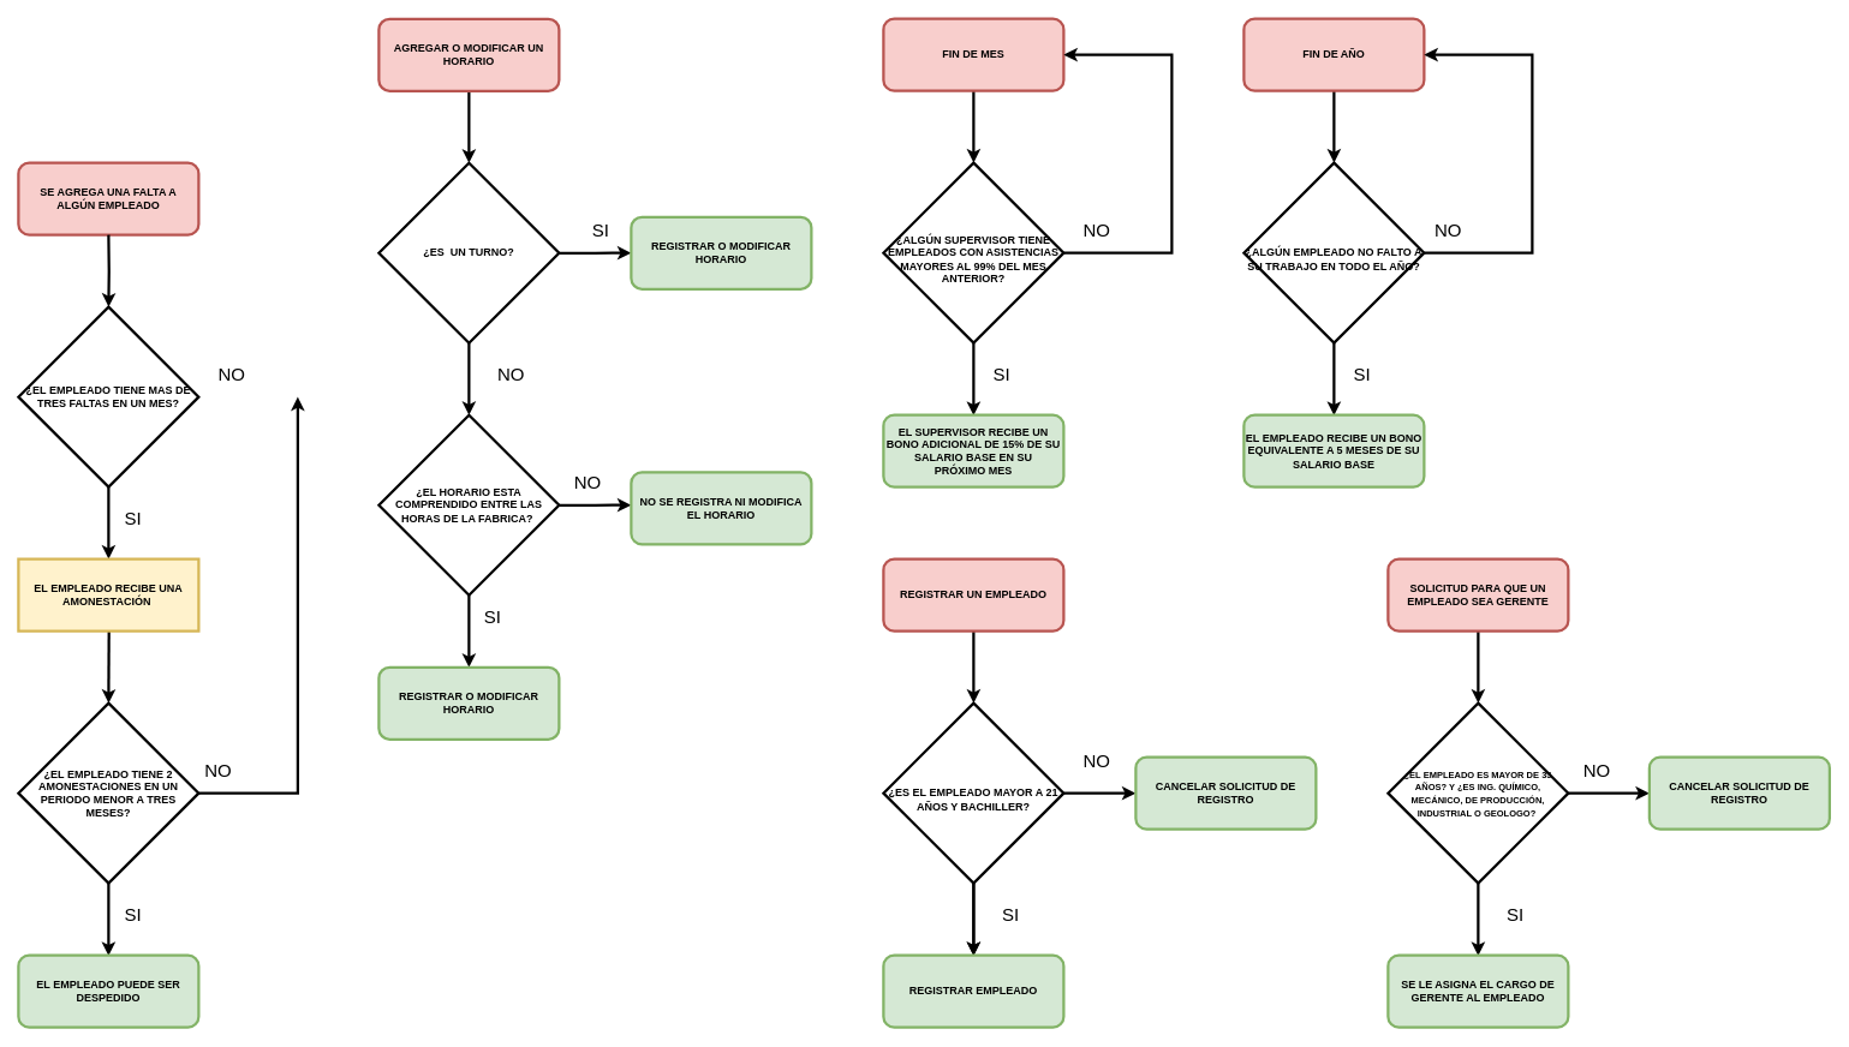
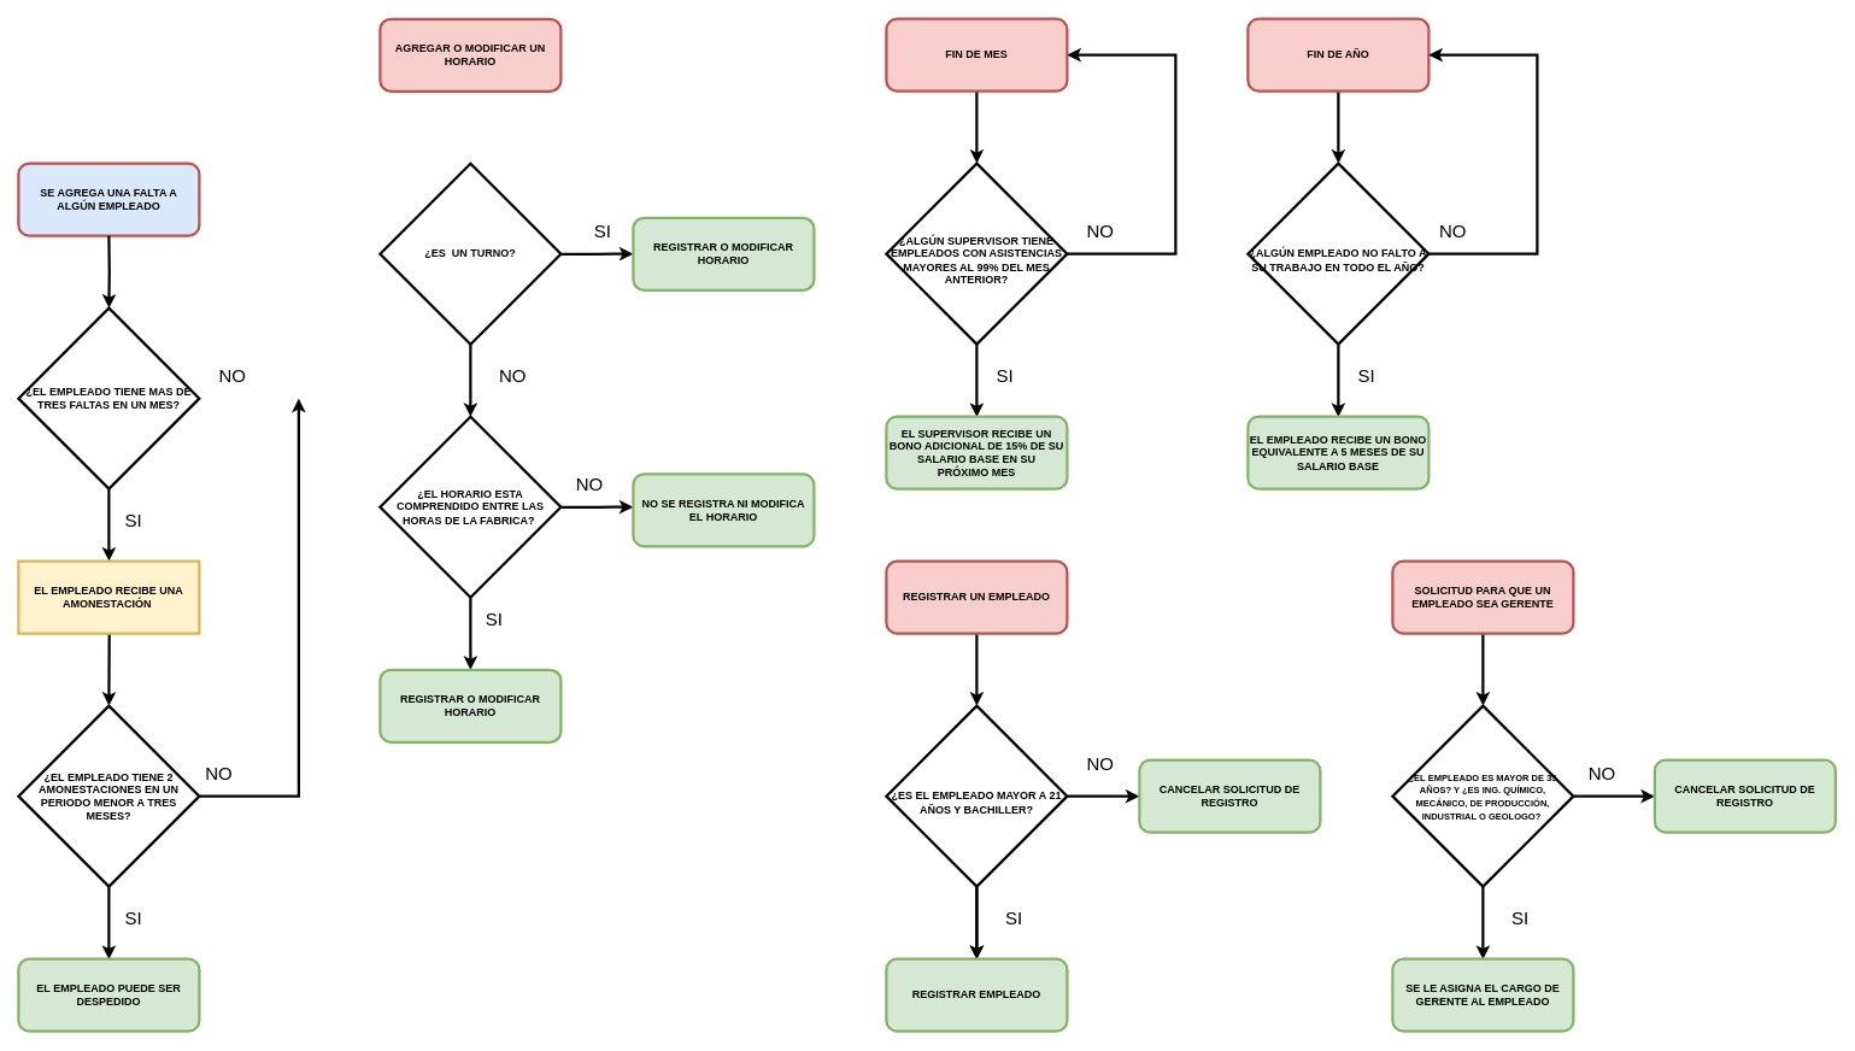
- <mxCell id="49" value="" style="edgeStyle=elbowEdgeStyle;rounded=0;orthogonalLoop=1;jettySize=auto;html=1;entryX=0.5;entryY=0;entryDx=0;entryDy=0;strokeWidth=3;" edge="1" parent="1" source="50" target="53"><mxGeometry relative="1" as="geometry"><mxPoint x="530.429" y="180.214" as="targetPoint" /><Array as="points"><mxPoint x="520" y="120.214" /></Array></mxGeometry></mxCell>
- <mxCell id="2" value="&lt;b&gt;SE AGREGA UNA FALTA A ALGÚN&amp;nbsp;EMPLEADO&lt;/b&gt;" style="rounded=1;whiteSpace=wrap;html=1;fillColor=#f8cecc;strokeColor=#b85450;strokeWidth=3;" vertex="1" parent="1"><mxGeometry x="20" y="180" width="200" height="80" as="geometry" /></mxCell>
+ <mxCell id="2" value="&lt;b&gt;SE AGREGA UNA FALTA A ALGÚN&amp;nbsp;EMPLEADO&lt;/b&gt;" style="rounded=1;whiteSpace=wrap;html=1;fillColor=#dae8fc;strokeColor=#b85450;strokeWidth=3;" vertex="1" parent="1"><mxGeometry x="20" y="180" width="200" height="80" as="geometry" /></mxCell>
